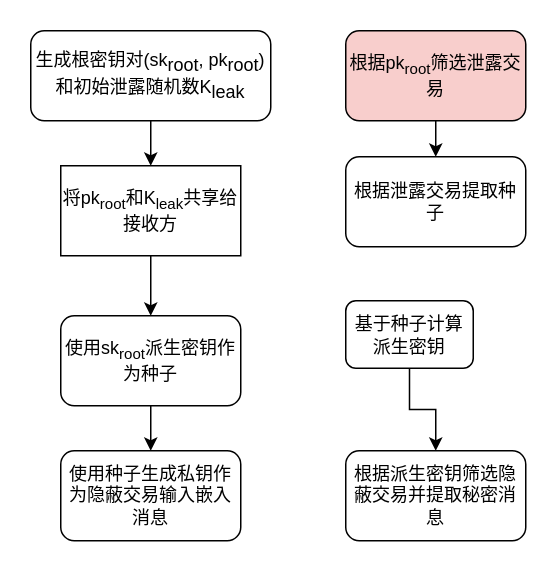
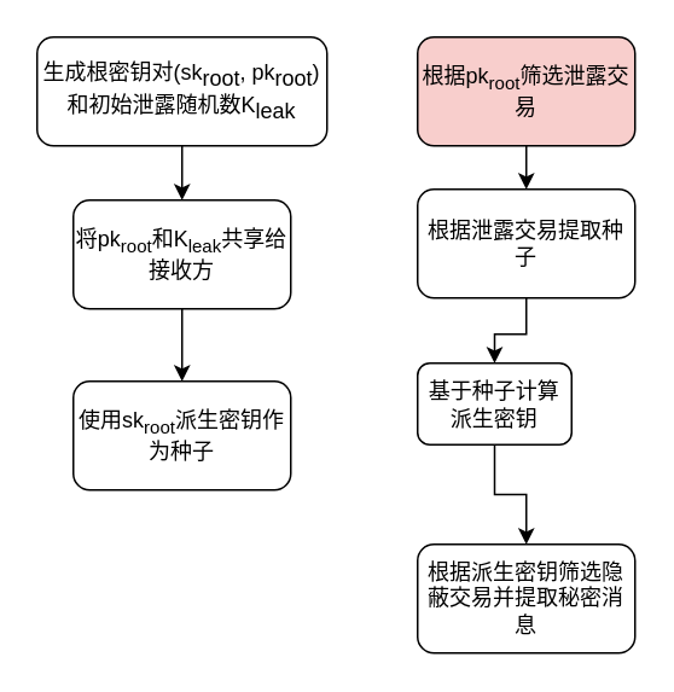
- <mxCell id="5" value="将pk&lt;sub&gt;root&lt;/sub&gt;和K&lt;sub&gt;leak&lt;/sub&gt;共享给接收方" style="whiteSpace=wrap;html=1;glass=0;strokeWidth=1;shadow=0;rounded=0;" vertex="1" parent="1"><mxGeometry x="40" y="110" width="120" height="60" as="geometry" /></mxCell>
+ <mxCell id="5" value="将pk&lt;sub&gt;root&lt;/sub&gt;和K&lt;sub&gt;leak&lt;/sub&gt;共享给接收方" style="whiteSpace=wrap;html=1;rounded=1;glass=0;strokeWidth=1;shadow=0;" vertex="1" parent="1"><mxGeometry x="40" y="110" width="120" height="60" as="geometry" /></mxCell>
+ <mxCell id="11" value="" style="edgeStyle=orthogonalEdgeStyle;rounded=0;orthogonalLoop=1;jettySize=auto;html=1;" edge="1" parent="1" source="12" target="14"><mxGeometry relative="1" as="geometry" /></mxCell>
- <mxCell id="6" value="" style="edgeStyle=orthogonalEdgeStyle;rounded=0;orthogonalLoop=1;jettySize=auto;html=1;" edge="1" parent="1" source="7" target="8"><mxGeometry relative="1" as="geometry" /></mxCell>
- <mxCell id="8" value="使用种子生成私钥作为隐蔽交易输入嵌入消息" style="whiteSpace=wrap;html=1;rounded=1;glass=0;strokeWidth=1;shadow=0;" vertex="1" parent="1"><mxGeometry x="40" y="300" width="120" height="60" as="geometry" /></mxCell>
